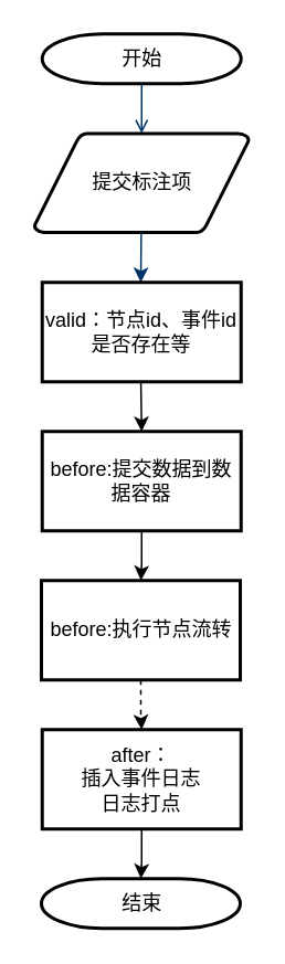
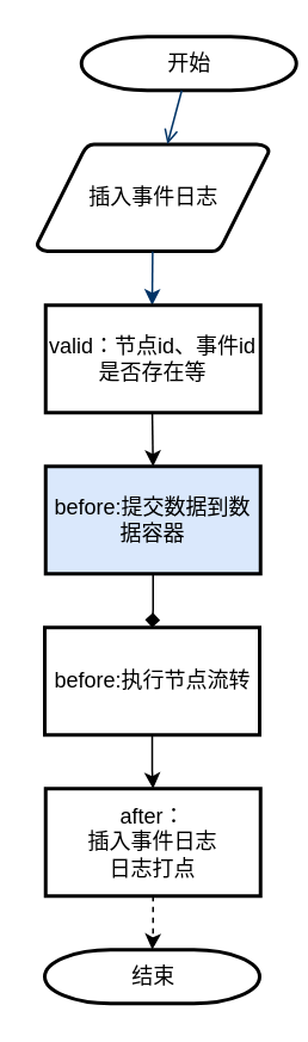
- <mxCell id="2" value="开始" style="shape=mxgraph.flowchart.terminator;strokeWidth=2;gradientColor=none;gradientDirection=north;fontStyle=0;html=1;" parent="1" vertex="1"><mxGeometry x="25" y="20" width="120" height="30" as="geometry" /></mxCell>
+ <mxCell id="2" value="开始" style="shape=mxgraph.flowchart.terminator;strokeWidth=2;gradientColor=none;gradientDirection=north;fontStyle=0;html=1;" parent="1" vertex="1"><mxGeometry x="45" y="20" width="120" height="30" as="geometry" /></mxCell>
- <mxCell id="3" value="提交标注项" style="shape=mxgraph.flowchart.data;strokeWidth=2;gradientColor=none;gradientDirection=north;fontStyle=0;html=1;" parent="1" vertex="1"><mxGeometry x="20.25" y="80" width="129.5" height="60" as="geometry" /></mxCell>
+ <mxCell id="3" value="插入事件日志" style="shape=mxgraph.flowchart.data;strokeWidth=2;gradientColor=none;gradientDirection=north;fontStyle=0;html=1;" parent="1" vertex="1"><mxGeometry x="20.25" y="80" width="129.5" height="60" as="geometry" /></mxCell>
- <mxCell id="9" value="before:提交数据到数据容器" style="rounded=0;whiteSpace=wrap;html=1;strokeWidth=2;" vertex="1" parent="1"><mxGeometry x="25" y="260" width="120" height="60" as="geometry" /></mxCell>
+ <mxCell id="9" value="before:提交数据到数据容器" style="rounded=0;whiteSpace=wrap;html=1;strokeWidth=2;fillColor=#dae8fc;" vertex="1" parent="1"><mxGeometry x="25" y="260" width="120" height="60" as="geometry" /></mxCell>
- <mxCell id="8" style="edgeStyle=orthogonalEdgeStyle;rounded=0;orthogonalLoop=1;jettySize=auto;html=1;exitX=0.5;exitY=1;exitDx=0;exitDy=0;" edge="1" parent="1" source="9" target="11"><mxGeometry relative="1" as="geometry" /></mxCell>
+ <mxCell id="8" style="edgeStyle=orthogonalEdgeStyle;rounded=0;orthogonalLoop=1;jettySize=auto;html=1;exitX=0.5;exitY=1;exitDx=0;exitDy=0;endArrow=diamond;" edge="1" parent="1" source="9" target="11"><mxGeometry relative="1" as="geometry" /></mxCell>
- <mxCell id="10" style="edgeStyle=orthogonalEdgeStyle;rounded=0;orthogonalLoop=1;jettySize=auto;html=1;exitX=0.5;exitY=1;exitDx=0;exitDy=0;dashed=1;" edge="1" parent="1" source="11" target="13"><mxGeometry relative="1" as="geometry" /></mxCell>
+ <mxCell id="10" style="edgeStyle=orthogonalEdgeStyle;rounded=0;orthogonalLoop=1;jettySize=auto;html=1;exitX=0.5;exitY=1;exitDx=0;exitDy=0;" edge="1" parent="1" source="11" target="13"><mxGeometry relative="1" as="geometry" /></mxCell>
- <mxCell id="12" style="edgeStyle=orthogonalEdgeStyle;rounded=0;orthogonalLoop=1;jettySize=auto;html=1;exitX=0.5;exitY=1;exitDx=0;exitDy=0;" edge="1" parent="1" source="13" target="7"><mxGeometry relative="1" as="geometry" /></mxCell>
+ <mxCell id="12" style="edgeStyle=orthogonalEdgeStyle;rounded=0;orthogonalLoop=1;jettySize=auto;html=1;exitX=0.5;exitY=1;exitDx=0;exitDy=0;dashed=1;" edge="1" parent="1" source="13" target="7"><mxGeometry relative="1" as="geometry" /></mxCell>
